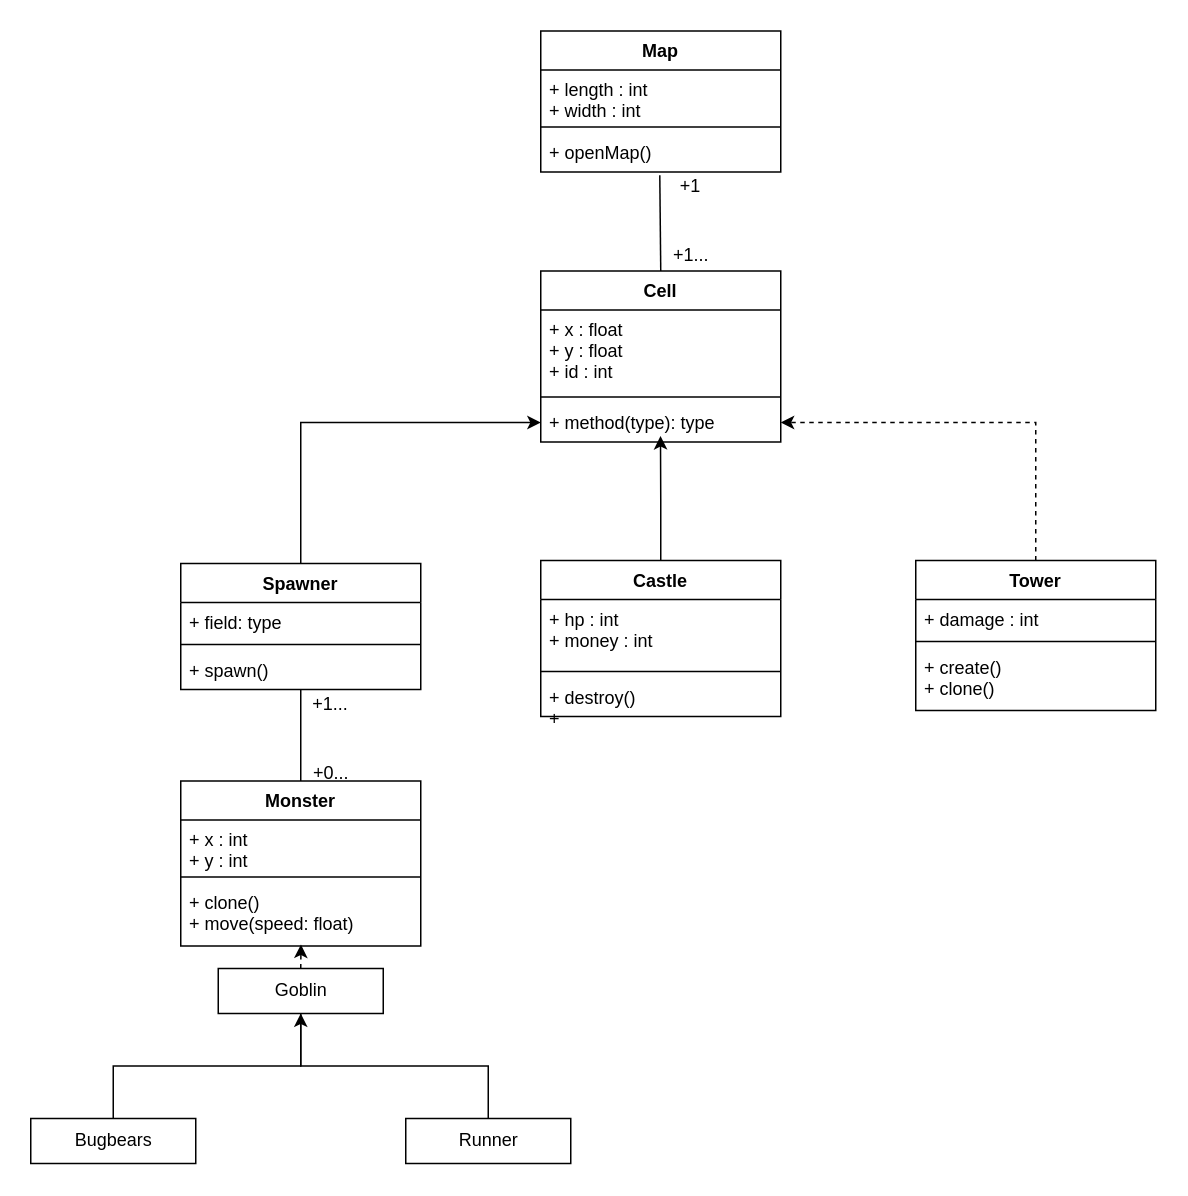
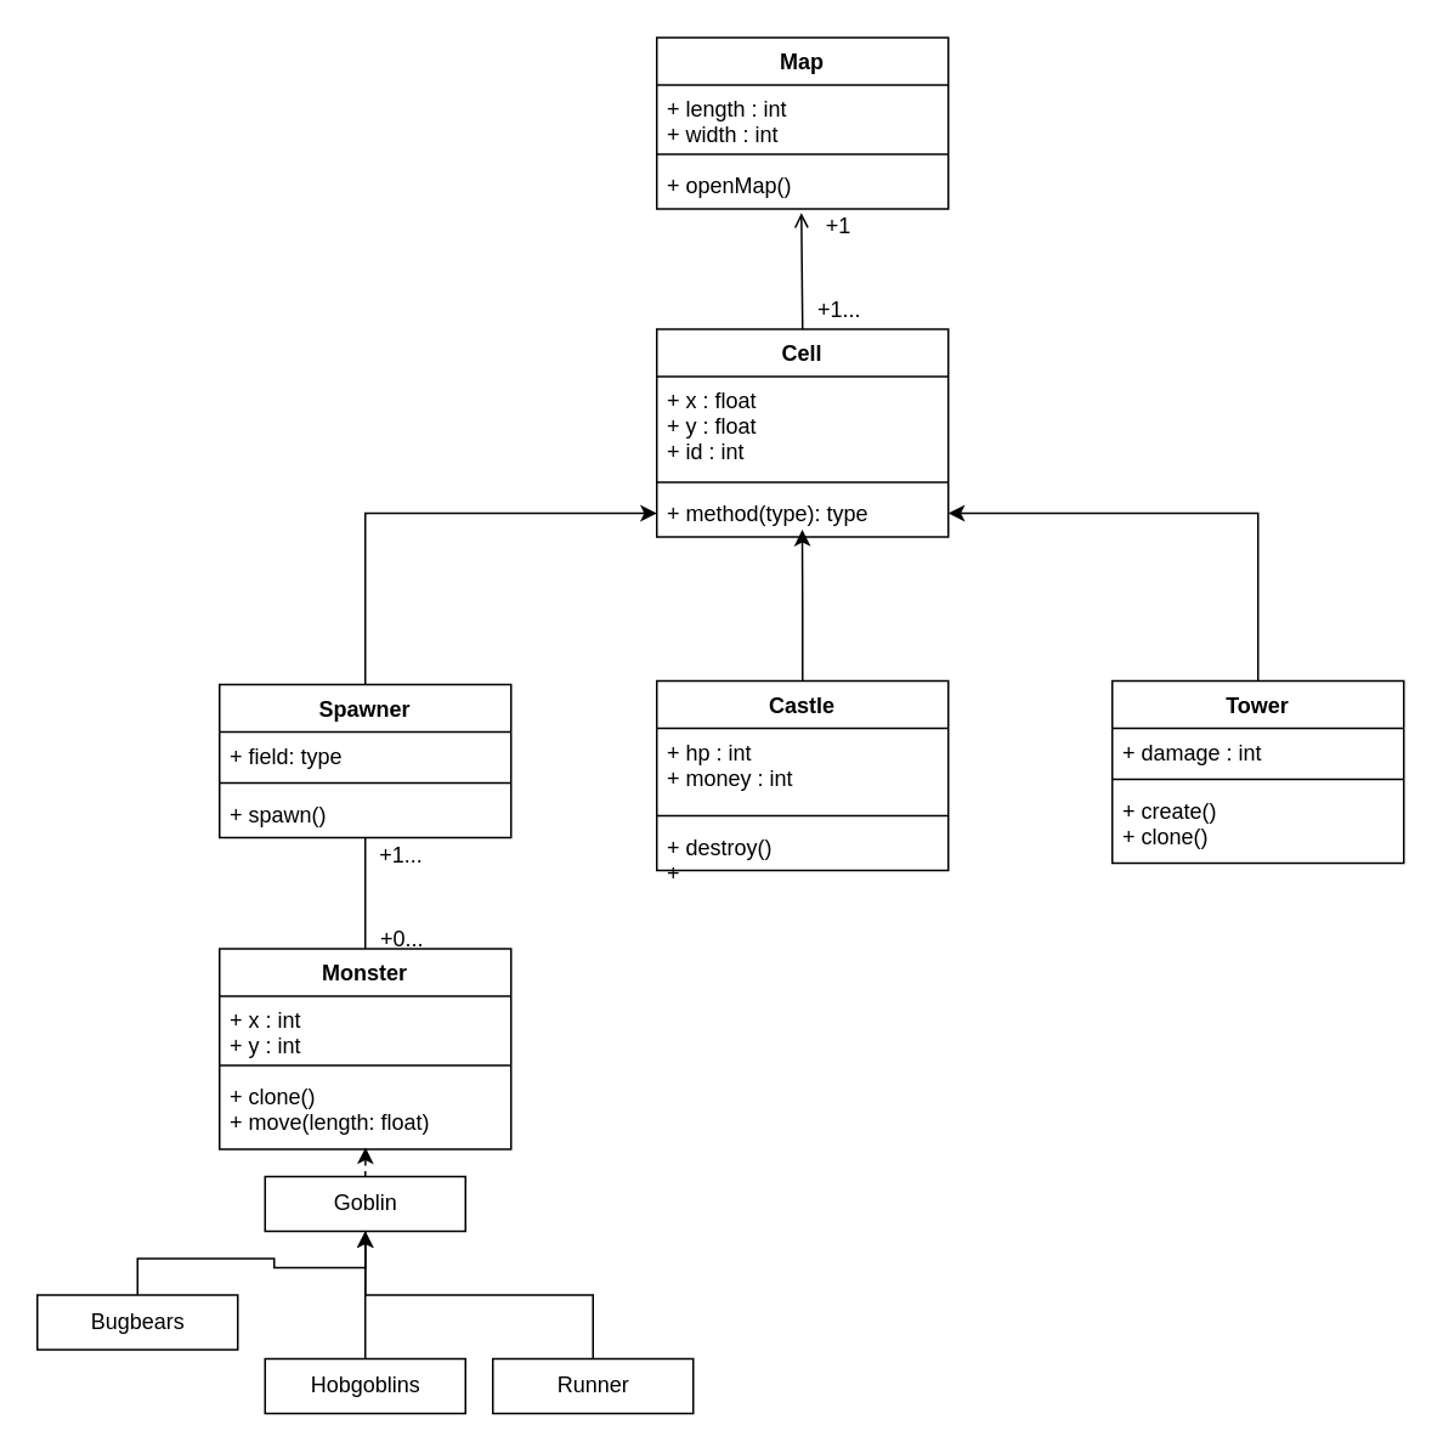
- <mxCell id="40" value="" style="endArrow=none;html=1;strokeColor=#000000;exitX=0.5;exitY=0;exitDx=0;exitDy=0;entryX=0.496;entryY=1.083;entryDx=0;entryDy=0;entryPerimeter=0;" edge="1" parent="1" source="36" target="21"><mxGeometry width="50" height="50" relative="1" as="geometry"><mxPoint x="390" y="110" as="sourcePoint" /><mxPoint x="440" y="120" as="targetPoint" /></mxGeometry></mxCell>
+ <mxCell id="40" value="" style="endArrow=open;html=1;strokeColor=#000000;exitX=0.5;exitY=0;exitDx=0;exitDy=0;entryX=0.496;entryY=1.083;entryDx=0;entryDy=0;entryPerimeter=0;" edge="1" parent="1" source="36" target="21"><mxGeometry width="50" height="50" relative="1" as="geometry"><mxPoint x="390" y="110" as="sourcePoint" /><mxPoint x="440" y="120" as="targetPoint" /></mxGeometry></mxCell>
- <mxCell id="31" style="edgeStyle=orthogonalEdgeStyle;rounded=0;orthogonalLoop=1;jettySize=auto;html=1;exitX=0.5;exitY=0;exitDx=0;exitDy=0;entryX=1;entryY=0.5;entryDx=0;entryDy=0;strokeColor=#000000;dashed=1;" edge="1" parent="1" source="32" target="39"><mxGeometry relative="1" as="geometry" /></mxCell>
+ <mxCell id="31" style="edgeStyle=orthogonalEdgeStyle;rounded=0;orthogonalLoop=1;jettySize=auto;html=1;exitX=0.5;exitY=0;exitDx=0;exitDy=0;entryX=1;entryY=0.5;entryDx=0;entryDy=0;strokeColor=#000000;" edge="1" parent="1" source="32" target="39"><mxGeometry relative="1" as="geometry" /></mxCell>
- <mxCell id="30" value="+ clone()&#10;+ move(speed: float)" style="text;strokeColor=none;fillColor=none;align=left;verticalAlign=top;spacingLeft=4;spacingRight=4;overflow=hidden;rotatable=0;points=[[0,0.5],[1,0.5]];portConstraint=eastwest;" vertex="1" parent="27"><mxGeometry y="68" width="160" height="42" as="geometry" /></mxCell>
+ <mxCell id="30" value="+ clone()&#10;+ move(length: float)" style="text;strokeColor=none;fillColor=none;align=left;verticalAlign=top;spacingLeft=4;spacingRight=4;overflow=hidden;rotatable=0;points=[[0,0.5],[1,0.5]];portConstraint=eastwest;" vertex="1" parent="27"><mxGeometry y="68" width="160" height="42" as="geometry" /></mxCell>
+ <mxCell id="14" style="edgeStyle=orthogonalEdgeStyle;rounded=0;orthogonalLoop=1;jettySize=auto;html=1;exitX=0.5;exitY=0;exitDx=0;exitDy=0;entryX=0.5;entryY=1;entryDx=0;entryDy=0;strokeColor=#000000;" edge="1" parent="1" source="15" target="11"><mxGeometry relative="1" as="geometry" /></mxCell>
- <mxCell id="13" value="Bugbears" style="html=1;" vertex="1" parent="1"><mxGeometry x="20" y="745" width="110" height="30" as="geometry" /></mxCell>
+ <mxCell id="13" value="Bugbears" style="html=1;" vertex="1" parent="1"><mxGeometry x="20" y="710" width="110" height="30" as="geometry" /></mxCell>
+ <mxCell id="15" value="Hobgoblins" style="html=1;" vertex="1" parent="1"><mxGeometry x="145" y="745" width="110" height="30" as="geometry" /></mxCell>
